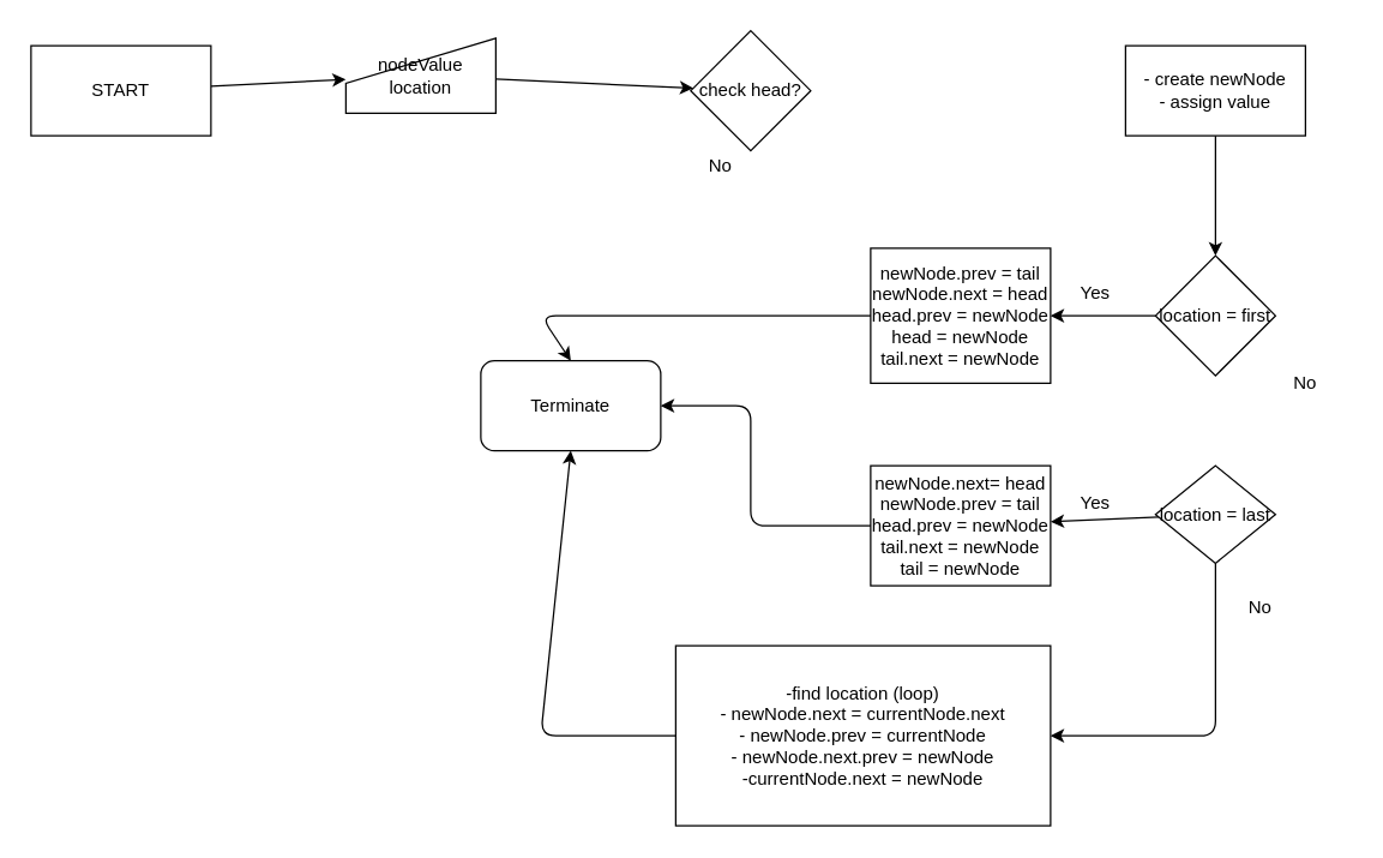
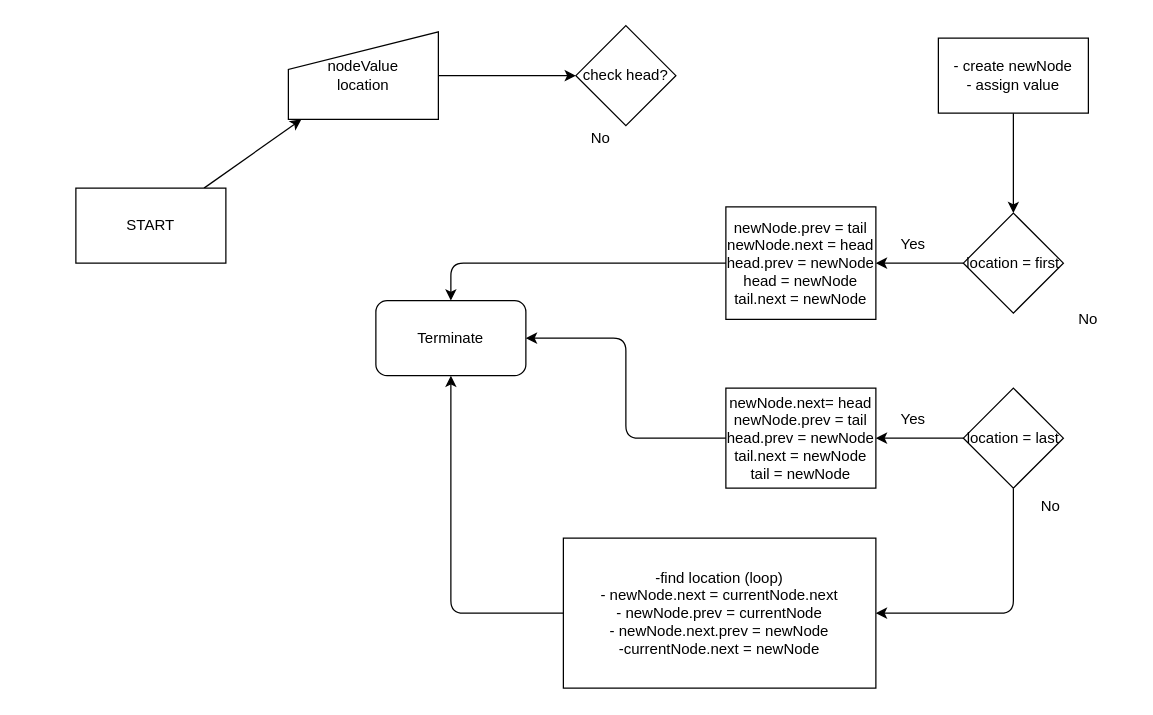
- <mxCell id="5" value="nodeValue&lt;br&gt;location" style="shape=manualInput;whiteSpace=wrap;html=1;" vertex="1" parent="1"><mxGeometry x="230" y="25" width="100" height="50" as="geometry" /></mxCell>
+ <mxCell id="5" value="nodeValue&lt;br&gt;location" style="shape=manualInput;whiteSpace=wrap;html=1;" vertex="1" parent="1"><mxGeometry x="230" y="25" width="120" height="70" as="geometry" /></mxCell>
- <mxCell id="3" value="START" style="rounded=0;whiteSpace=wrap;html=1;" vertex="1" parent="1"><mxGeometry x="20" y="30" width="120" height="60" as="geometry" /></mxCell>
+ <mxCell id="3" value="START" style="rounded=0;whiteSpace=wrap;html=1;" vertex="1" parent="1"><mxGeometry x="60" y="150" width="120" height="60" as="geometry" /></mxCell>
- <mxCell id="7" value="Terminate&lt;br&gt;" style="rounded=1;whiteSpace=wrap;html=1;" vertex="1" parent="1"><mxGeometry x="320" y="240" width="120" height="60" as="geometry" /></mxCell>
+ <mxCell id="7" value="Terminate&lt;br&gt;" style="rounded=1;whiteSpace=wrap;html=1;" vertex="1" parent="1"><mxGeometry x="300" y="240" width="120" height="60" as="geometry" /></mxCell>
- <mxCell id="17" value="location = last" style="rhombus;whiteSpace=wrap;html=1;" vertex="1" parent="1"><mxGeometry x="770" y="310" width="80" height="65" as="geometry" /></mxCell>
+ <mxCell id="17" value="location = last" style="rhombus;whiteSpace=wrap;html=1;" vertex="1" parent="1"><mxGeometry x="770" y="310" width="80" height="80" as="geometry" /></mxCell>
